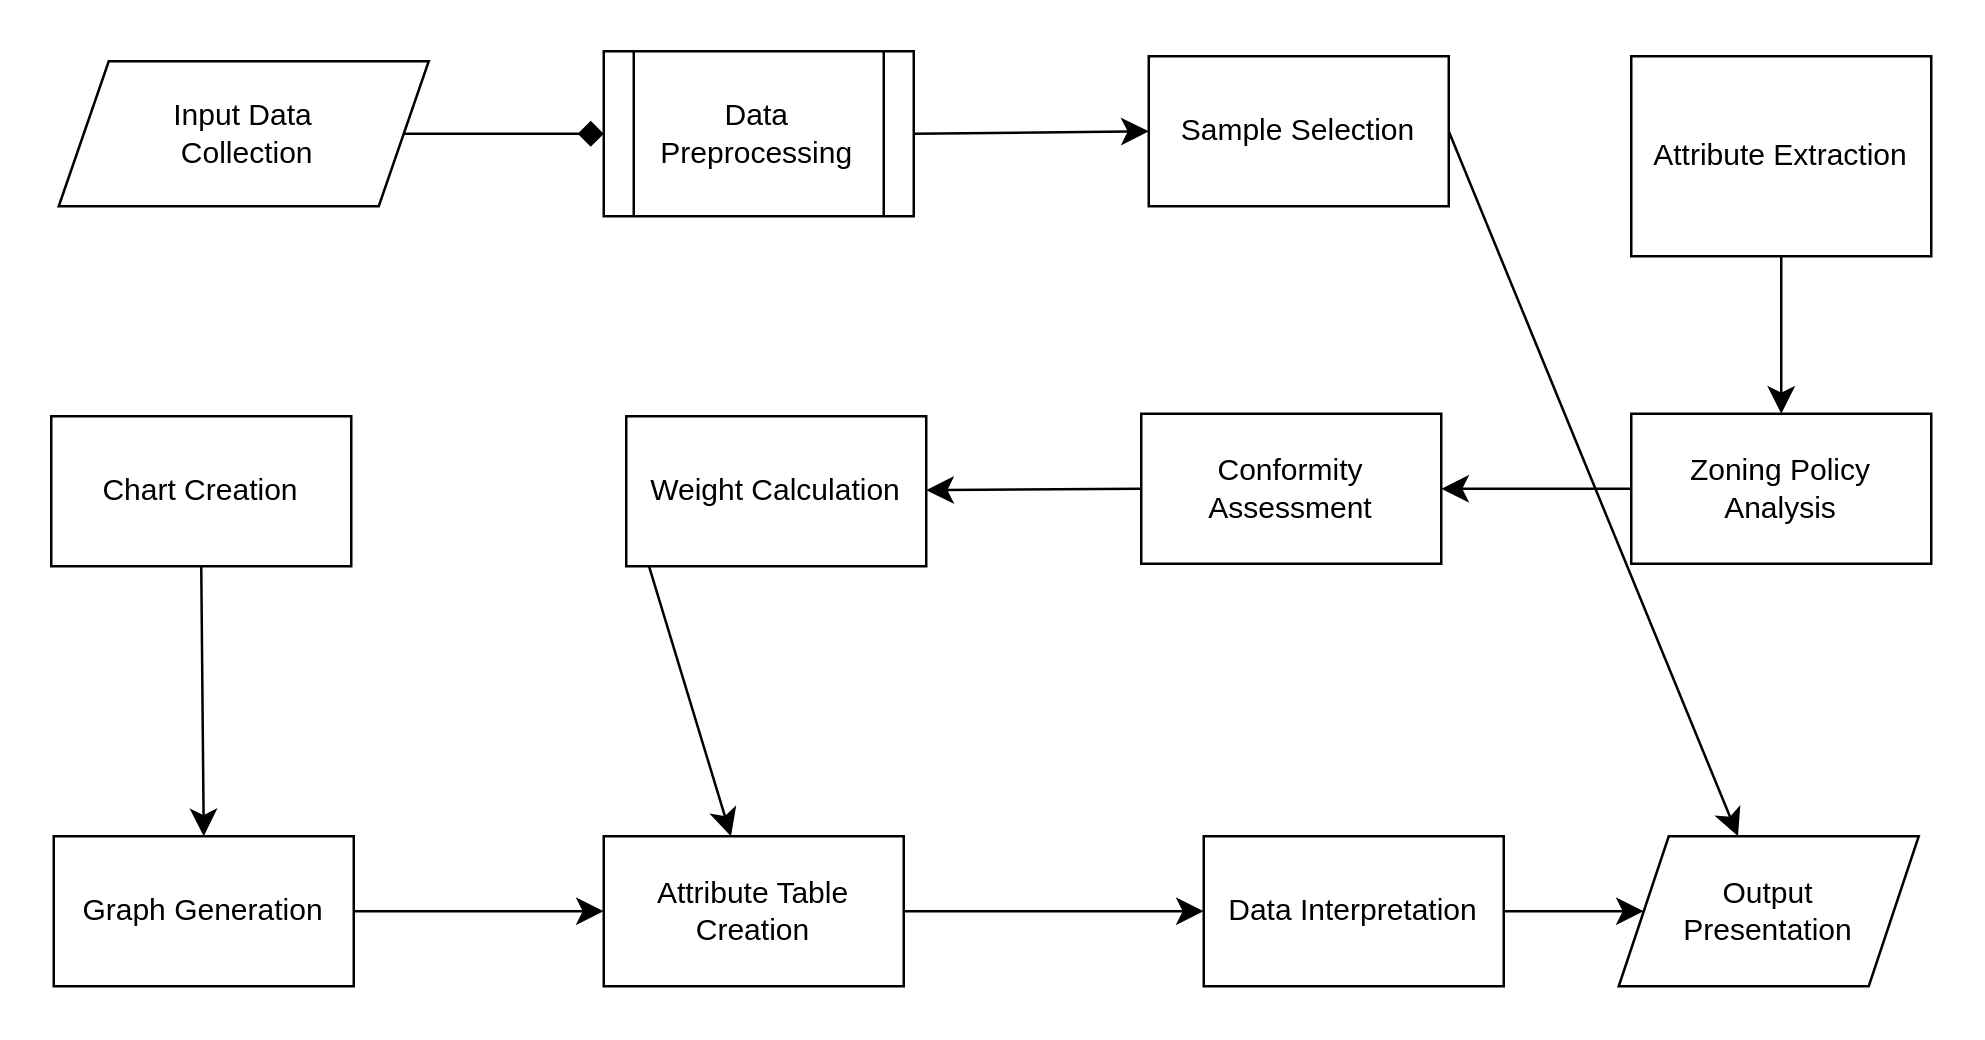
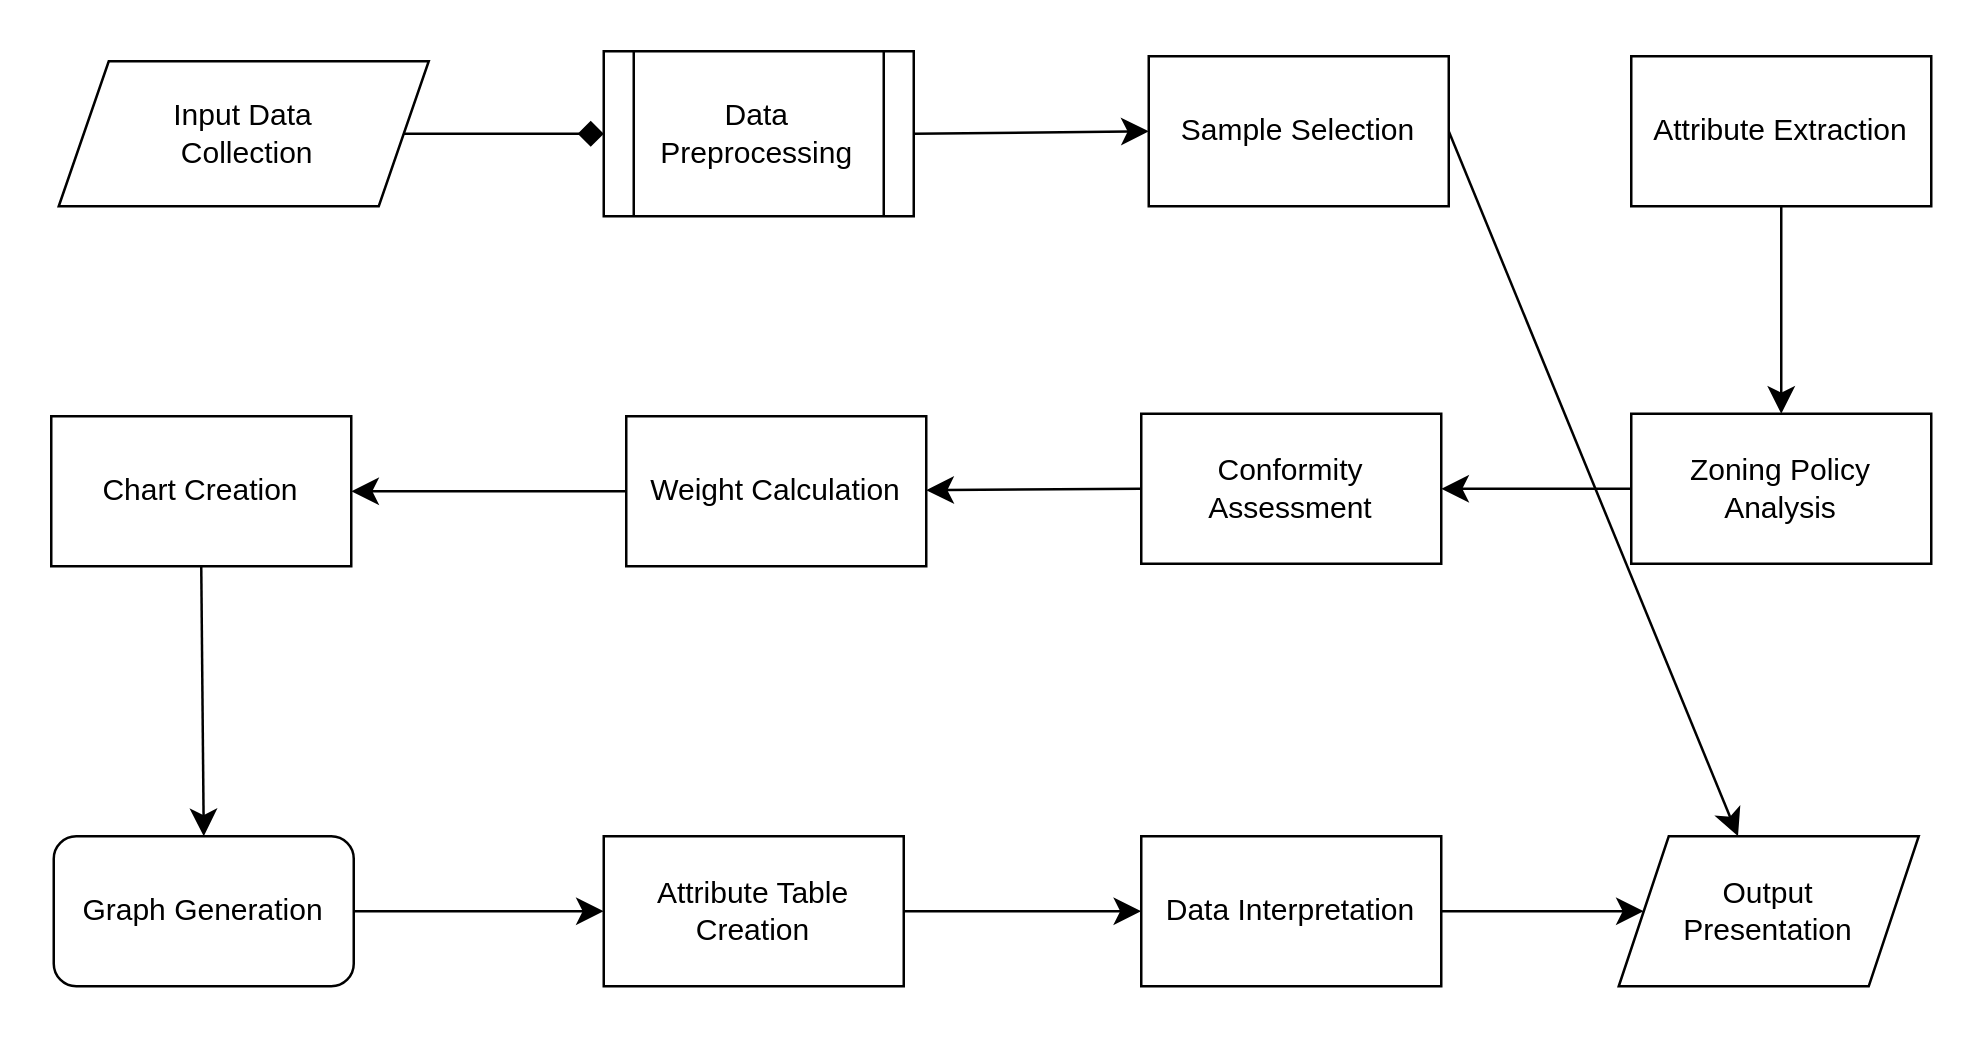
- <mxCell id="9" value="Attribute Extraction" style="rounded=0;whiteSpace=wrap;html=1;" vertex="1" parent="1"><mxGeometry x="652" y="22" width="120" height="80" as="geometry" /></mxCell>
+ <mxCell id="9" value="Attribute Extraction" style="rounded=0;whiteSpace=wrap;html=1;" vertex="1" parent="1"><mxGeometry x="652" y="22" width="120" height="60" as="geometry" /></mxCell>
- <mxCell id="14" style="edgeStyle=none;curved=1;rounded=0;orthogonalLoop=1;jettySize=auto;html=1;exitX=0;exitY=0.5;exitDx=0;exitDy=0;fontSize=12;startSize=8;endSize=8;" edge="1" parent="1" source="15" target="21"><mxGeometry relative="1" as="geometry" /></mxCell>
+ <mxCell id="14" style="edgeStyle=none;curved=1;rounded=0;orthogonalLoop=1;jettySize=auto;html=1;exitX=0;exitY=0.5;exitDx=0;exitDy=0;fontSize=12;startSize=8;endSize=8;" edge="1" parent="1" source="15" target="17"><mxGeometry relative="1" as="geometry" /></mxCell>
- <mxCell id="19" value="Graph Generation" style="rounded=0;whiteSpace=wrap;html=1;" vertex="1" parent="1"><mxGeometry x="21" y="334" width="120" height="60" as="geometry" /></mxCell>
+ <mxCell id="19" value="Graph Generation" style="whiteSpace=wrap;html=1;rounded=1;" vertex="1" parent="1"><mxGeometry x="21" y="334" width="120" height="60" as="geometry" /></mxCell>
- <mxCell id="23" value="Data Interpretation" style="rounded=0;whiteSpace=wrap;html=1;" vertex="1" parent="1"><mxGeometry x="481" y="334" width="120" height="60" as="geometry" /></mxCell>
+ <mxCell id="23" value="Data Interpretation" style="rounded=0;whiteSpace=wrap;html=1;" vertex="1" parent="1"><mxGeometry x="456" y="334" width="120" height="60" as="geometry" /></mxCell>
